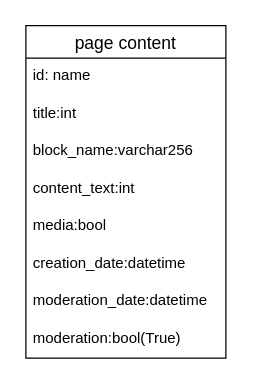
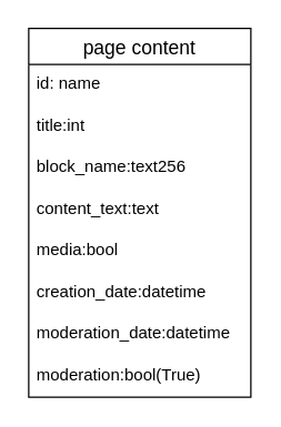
- <mxCell id="5" value="block_name:varchar256" style="text;strokeColor=none;fillColor=none;spacingLeft=4;spacingRight=4;overflow=hidden;rotatable=0;points=[[0,0.5],[1,0.5]];portConstraint=eastwest;fontSize=12;" parent="2" vertex="1"><mxGeometry y="86" width="160" height="30" as="geometry" /></mxCell>
+ <mxCell id="5" value="block_name:text256" style="text;strokeColor=none;fillColor=none;spacingLeft=4;spacingRight=4;overflow=hidden;rotatable=0;points=[[0,0.5],[1,0.5]];portConstraint=eastwest;fontSize=12;" parent="2" vertex="1"><mxGeometry y="86" width="160" height="30" as="geometry" /></mxCell>
- <mxCell id="6" value="content_text:int&#10;" style="text;strokeColor=none;fillColor=none;spacingLeft=4;spacingRight=4;overflow=hidden;rotatable=0;points=[[0,0.5],[1,0.5]];portConstraint=eastwest;fontSize=12;" parent="2" vertex="1"><mxGeometry y="116" width="160" height="30" as="geometry" /></mxCell>
+ <mxCell id="6" value="content_text:text&#10;" style="text;strokeColor=none;fillColor=none;spacingLeft=4;spacingRight=4;overflow=hidden;rotatable=0;points=[[0,0.5],[1,0.5]];portConstraint=eastwest;fontSize=12;" parent="2" vertex="1"><mxGeometry y="116" width="160" height="30" as="geometry" /></mxCell>
